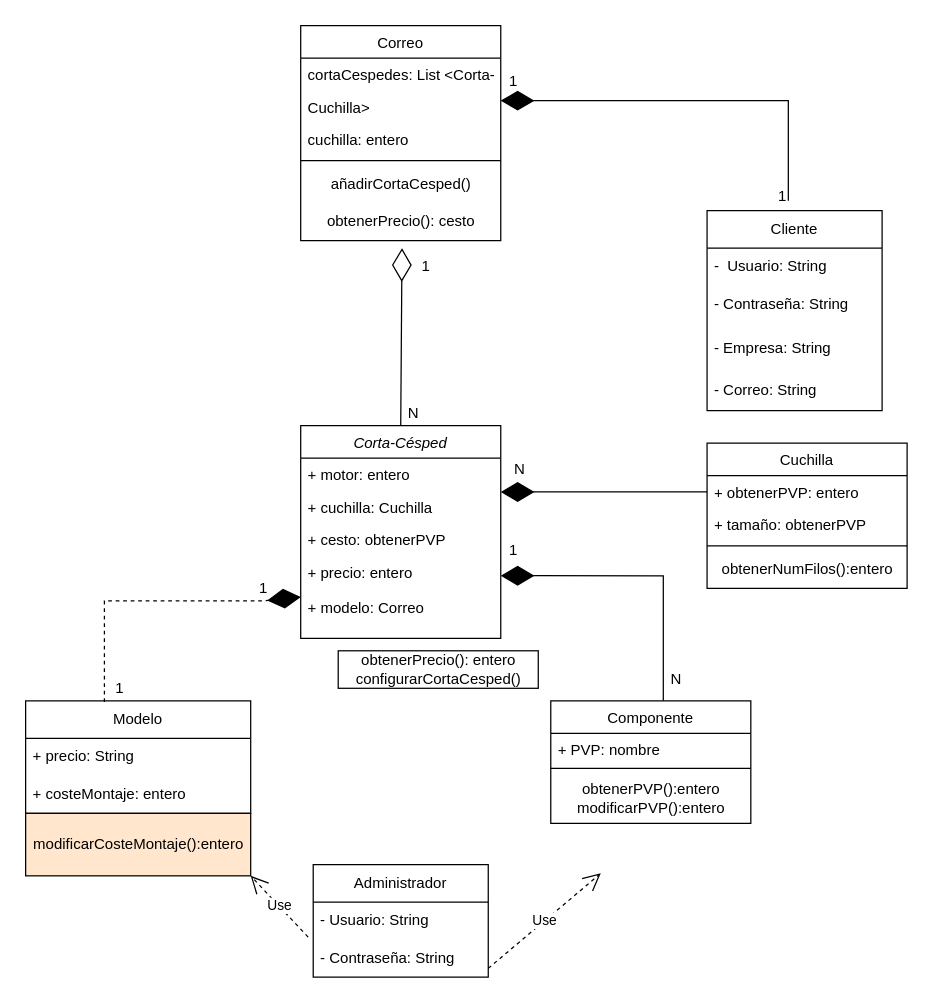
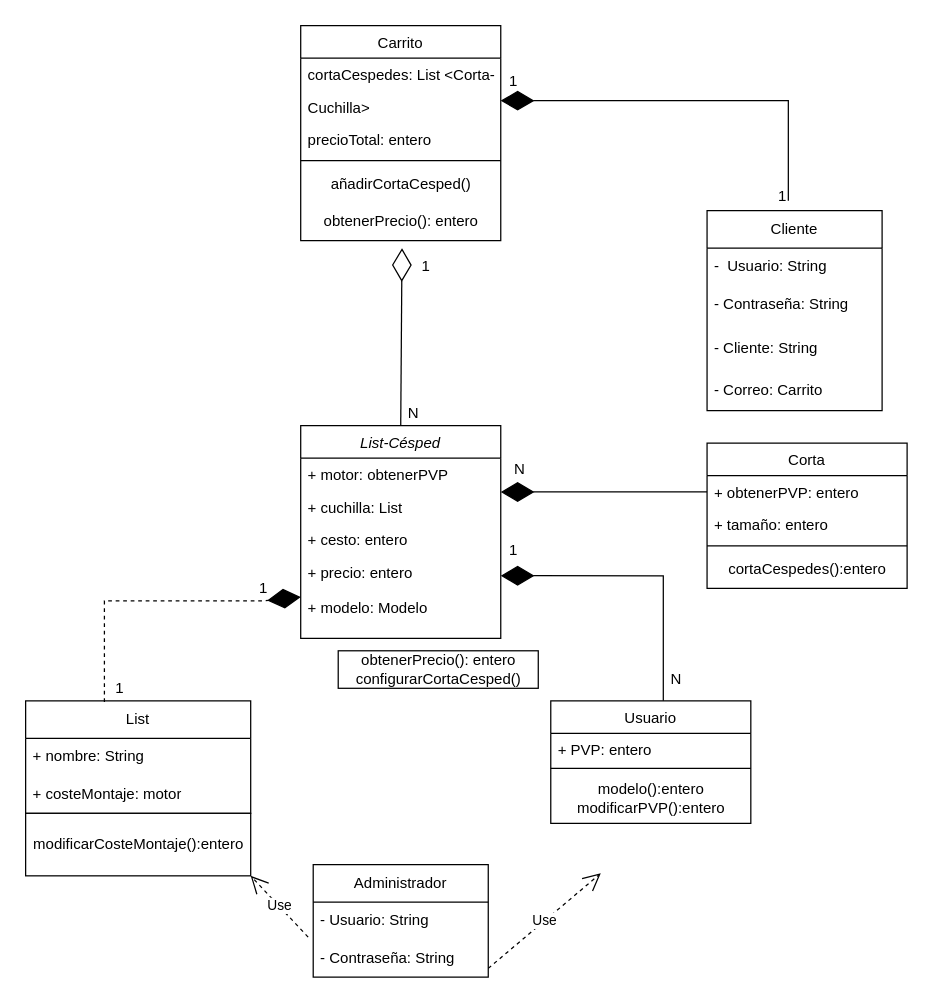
- <mxCell id="15" value="Correo" style="swimlane;fontStyle=0;align=center;verticalAlign=top;childLayout=stackLayout;horizontal=1;startSize=26;horizontalStack=0;resizeParent=1;resizeLast=0;collapsible=1;marginBottom=0;rounded=0;shadow=0;strokeWidth=1;" parent="1" vertex="1"><mxGeometry x="240" y="20" width="160" height="172" as="geometry"><mxRectangle x="550" y="140" width="160" height="26" as="alternateBounds" /></mxGeometry></mxCell>
+ <mxCell id="15" value="Carrito" style="swimlane;fontStyle=0;align=center;verticalAlign=top;childLayout=stackLayout;horizontal=1;startSize=26;horizontalStack=0;resizeParent=1;resizeLast=0;collapsible=1;marginBottom=0;rounded=0;shadow=0;strokeWidth=1;" parent="1" vertex="1"><mxGeometry x="240" y="20" width="160" height="172" as="geometry"><mxRectangle x="550" y="140" width="160" height="26" as="alternateBounds" /></mxGeometry></mxCell>
- <mxCell id="18" value="cuchilla: entero" style="text;align=left;verticalAlign=top;spacingLeft=4;spacingRight=4;overflow=hidden;rotatable=0;points=[[0,0.5],[1,0.5]];portConstraint=eastwest;rounded=0;shadow=0;html=0;" parent="15" vertex="1"><mxGeometry y="78" width="160" height="26" as="geometry" /></mxCell>
+ <mxCell id="18" value="precioTotal: entero" style="text;align=left;verticalAlign=top;spacingLeft=4;spacingRight=4;overflow=hidden;rotatable=0;points=[[0,0.5],[1,0.5]];portConstraint=eastwest;rounded=0;shadow=0;html=0;" parent="15" vertex="1"><mxGeometry y="78" width="160" height="26" as="geometry" /></mxCell>
- <mxCell id="21" value="obtenerPrecio(): cesto" style="text;html=1;align=center;verticalAlign=middle;resizable=0;points=[];autosize=1;strokeColor=none;fillColor=none;" parent="15" vertex="1"><mxGeometry y="142" width="160" height="30" as="geometry" /></mxCell>
+ <mxCell id="21" value="obtenerPrecio(): entero" style="text;html=1;align=center;verticalAlign=middle;resizable=0;points=[];autosize=1;strokeColor=none;fillColor=none;" parent="15" vertex="1"><mxGeometry y="142" width="160" height="30" as="geometry" /></mxCell>
- <mxCell id="31" value="- Empresa: String" style="text;strokeColor=none;fillColor=none;align=left;verticalAlign=middle;spacingLeft=4;spacingRight=4;overflow=hidden;points=[[0,0.5],[1,0.5]];portConstraint=eastwest;rotatable=0;whiteSpace=wrap;html=1;" parent="28" vertex="1"><mxGeometry y="90" width="140" height="40" as="geometry" /></mxCell>
+ <mxCell id="31" value="- Cliente: String" style="text;strokeColor=none;fillColor=none;align=left;verticalAlign=middle;spacingLeft=4;spacingRight=4;overflow=hidden;points=[[0,0.5],[1,0.5]];portConstraint=eastwest;rotatable=0;whiteSpace=wrap;html=1;" parent="28" vertex="1"><mxGeometry y="90" width="140" height="40" as="geometry" /></mxCell>
- <mxCell id="32" value="- Correo: String" style="text;strokeColor=none;fillColor=none;align=left;verticalAlign=top;spacingLeft=4;spacingRight=4;overflow=hidden;rotatable=0;points=[[0,0.5],[1,0.5]];portConstraint=eastwest;" parent="28" vertex="1"><mxGeometry y="130" width="140" height="30" as="geometry" /></mxCell>
+ <mxCell id="32" value="- Correo: Carrito" style="text;strokeColor=none;fillColor=none;align=left;verticalAlign=top;spacingLeft=4;spacingRight=4;overflow=hidden;rotatable=0;points=[[0,0.5],[1,0.5]];portConstraint=eastwest;" parent="28" vertex="1"><mxGeometry y="130" width="140" height="30" as="geometry" /></mxCell>
- <mxCell id="2" value="Corta-Césped" style="swimlane;fontStyle=2;align=center;verticalAlign=top;childLayout=stackLayout;horizontal=1;startSize=26;horizontalStack=0;resizeParent=1;resizeLast=0;collapsible=1;marginBottom=0;rounded=0;shadow=0;strokeWidth=1;" parent="1" vertex="1"><mxGeometry x="240" y="340" width="160" height="170" as="geometry"><mxRectangle x="230" y="140" width="160" height="26" as="alternateBounds" /></mxGeometry></mxCell>
+ <mxCell id="2" value="List-Césped" style="swimlane;fontStyle=2;align=center;verticalAlign=top;childLayout=stackLayout;horizontal=1;startSize=26;horizontalStack=0;resizeParent=1;resizeLast=0;collapsible=1;marginBottom=0;rounded=0;shadow=0;strokeWidth=1;" parent="1" vertex="1"><mxGeometry x="240" y="340" width="160" height="170" as="geometry"><mxRectangle x="230" y="140" width="160" height="26" as="alternateBounds" /></mxGeometry></mxCell>
- <mxCell id="6" value="Cuchilla" style="swimlane;fontStyle=0;align=center;verticalAlign=top;childLayout=stackLayout;horizontal=1;startSize=26;horizontalStack=0;resizeParent=1;resizeLast=0;collapsible=1;marginBottom=0;rounded=0;shadow=0;strokeWidth=1;" parent="1" vertex="1"><mxGeometry x="565" y="354" width="160" height="116" as="geometry"><mxRectangle x="130" y="380" width="160" height="26" as="alternateBounds" /></mxGeometry></mxCell>
+ <mxCell id="6" value="Corta" style="swimlane;fontStyle=0;align=center;verticalAlign=top;childLayout=stackLayout;horizontal=1;startSize=26;horizontalStack=0;resizeParent=1;resizeLast=0;collapsible=1;marginBottom=0;rounded=0;shadow=0;strokeWidth=1;" parent="1" vertex="1"><mxGeometry x="565" y="354" width="160" height="116" as="geometry"><mxRectangle x="130" y="380" width="160" height="26" as="alternateBounds" /></mxGeometry></mxCell>
- <mxCell id="3" value="+ motor: entero" style="text;align=left;verticalAlign=top;spacingLeft=4;spacingRight=4;overflow=hidden;rotatable=0;points=[[0,0.5],[1,0.5]];portConstraint=eastwest;" parent="2" vertex="1"><mxGeometry y="26" width="160" height="26" as="geometry" /></mxCell>
+ <mxCell id="3" value="+ motor: obtenerPVP" style="text;align=left;verticalAlign=top;spacingLeft=4;spacingRight=4;overflow=hidden;rotatable=0;points=[[0,0.5],[1,0.5]];portConstraint=eastwest;" parent="2" vertex="1"><mxGeometry y="26" width="160" height="26" as="geometry" /></mxCell>
- <mxCell id="4" value="+ cuchilla: Cuchilla" style="text;align=left;verticalAlign=top;spacingLeft=4;spacingRight=4;overflow=hidden;rotatable=0;points=[[0,0.5],[1,0.5]];portConstraint=eastwest;rounded=0;shadow=0;html=0;" parent="2" vertex="1"><mxGeometry y="52" width="160" height="26" as="geometry" /></mxCell>
+ <mxCell id="4" value="+ cuchilla: List" style="text;align=left;verticalAlign=top;spacingLeft=4;spacingRight=4;overflow=hidden;rotatable=0;points=[[0,0.5],[1,0.5]];portConstraint=eastwest;rounded=0;shadow=0;html=0;" parent="2" vertex="1"><mxGeometry y="52" width="160" height="26" as="geometry" /></mxCell>
- <mxCell id="8" value="+ tamaño: obtenerPVP" style="text;align=left;verticalAlign=top;spacingLeft=4;spacingRight=4;overflow=hidden;rotatable=0;points=[[0,0.5],[1,0.5]];portConstraint=eastwest;rounded=0;shadow=0;html=0;" parent="6" vertex="1"><mxGeometry y="52" width="160" height="26" as="geometry" /></mxCell>
+ <mxCell id="8" value="+ tamaño: entero" style="text;align=left;verticalAlign=top;spacingLeft=4;spacingRight=4;overflow=hidden;rotatable=0;points=[[0,0.5],[1,0.5]];portConstraint=eastwest;rounded=0;shadow=0;html=0;" parent="6" vertex="1"><mxGeometry y="52" width="160" height="26" as="geometry" /></mxCell>
- <mxCell id="5" value="+ cesto: obtenerPVP&#10;" style="text;align=left;verticalAlign=top;spacingLeft=4;spacingRight=4;overflow=hidden;rotatable=0;points=[[0,0.5],[1,0.5]];portConstraint=eastwest;rounded=0;shadow=0;html=0;" parent="2" vertex="1"><mxGeometry y="78" width="160" height="26" as="geometry" /></mxCell>
+ <mxCell id="5" value="+ cesto: entero&#10;" style="text;align=left;verticalAlign=top;spacingLeft=4;spacingRight=4;overflow=hidden;rotatable=0;points=[[0,0.5],[1,0.5]];portConstraint=eastwest;rounded=0;shadow=0;html=0;" parent="2" vertex="1"><mxGeometry y="78" width="160" height="26" as="geometry" /></mxCell>
- <mxCell id="10" value="obtenerNumFilos():entero" style="text;html=1;align=center;verticalAlign=middle;resizable=0;points=[];autosize=1;strokeColor=none;fillColor=none;" parent="6" vertex="1"><mxGeometry y="86" width="160" height="30" as="geometry" /></mxCell>
+ <mxCell id="10" value="cortaCespedes():entero" style="text;html=1;align=center;verticalAlign=middle;resizable=0;points=[];autosize=1;strokeColor=none;fillColor=none;" parent="6" vertex="1"><mxGeometry y="86" width="160" height="30" as="geometry" /></mxCell>
- <mxCell id="48" value="+ precio: entero&#10;&#10;+ modelo: Correo&#10;" style="text;align=left;verticalAlign=top;spacingLeft=4;spacingRight=4;overflow=hidden;rotatable=0;points=[[0,0.5],[1,0.5]];portConstraint=eastwest;" parent="1" vertex="1"><mxGeometry x="240" y="444" width="160" height="66" as="geometry" /></mxCell>
+ <mxCell id="48" value="+ precio: entero&#10;&#10;+ modelo: Modelo&#10;" style="text;align=left;verticalAlign=top;spacingLeft=4;spacingRight=4;overflow=hidden;rotatable=0;points=[[0,0.5],[1,0.5]];portConstraint=eastwest;" parent="1" vertex="1"><mxGeometry x="240" y="444" width="160" height="66" as="geometry" /></mxCell>
- <mxCell id="11" value="Componente" style="swimlane;fontStyle=0;align=center;verticalAlign=top;childLayout=stackLayout;horizontal=1;startSize=26;horizontalStack=0;resizeParent=1;resizeLast=0;collapsible=1;marginBottom=0;rounded=0;shadow=0;strokeWidth=1;" parent="1" vertex="1"><mxGeometry x="440" y="560" width="160" height="98" as="geometry"><mxRectangle x="340" y="380" width="170" height="26" as="alternateBounds" /></mxGeometry></mxCell>
+ <mxCell id="11" value="Usuario" style="swimlane;fontStyle=0;align=center;verticalAlign=top;childLayout=stackLayout;horizontal=1;startSize=26;horizontalStack=0;resizeParent=1;resizeLast=0;collapsible=1;marginBottom=0;rounded=0;shadow=0;strokeWidth=1;" parent="1" vertex="1"><mxGeometry x="440" y="560" width="160" height="98" as="geometry"><mxRectangle x="340" y="380" width="170" height="26" as="alternateBounds" /></mxGeometry></mxCell>
- <mxCell id="22" value="Modelo" style="swimlane;fontStyle=0;childLayout=stackLayout;horizontal=1;startSize=30;horizontalStack=0;resizeParent=1;resizeParentMax=0;resizeLast=0;collapsible=1;marginBottom=0;whiteSpace=wrap;html=1;" parent="1" vertex="1"><mxGeometry x="20" y="560" width="180" height="90" as="geometry" /></mxCell>
+ <mxCell id="22" value="List" style="swimlane;fontStyle=0;childLayout=stackLayout;horizontal=1;startSize=30;horizontalStack=0;resizeParent=1;resizeParentMax=0;resizeLast=0;collapsible=1;marginBottom=0;whiteSpace=wrap;html=1;" parent="1" vertex="1"><mxGeometry x="20" y="560" width="180" height="90" as="geometry" /></mxCell>
- <mxCell id="12" value="+ PVP: nombre" style="text;align=left;verticalAlign=top;spacingLeft=4;spacingRight=4;overflow=hidden;rotatable=0;points=[[0,0.5],[1,0.5]];portConstraint=eastwest;" parent="11" vertex="1"><mxGeometry y="26" width="160" height="24" as="geometry" /></mxCell>
+ <mxCell id="12" value="+ PVP: entero" style="text;align=left;verticalAlign=top;spacingLeft=4;spacingRight=4;overflow=hidden;rotatable=0;points=[[0,0.5],[1,0.5]];portConstraint=eastwest;" parent="11" vertex="1"><mxGeometry y="26" width="160" height="24" as="geometry" /></mxCell>
- <mxCell id="23" value="+ precio: String" style="text;strokeColor=none;fillColor=none;align=left;verticalAlign=middle;spacingLeft=4;spacingRight=4;overflow=hidden;points=[[0,0.5],[1,0.5]];portConstraint=eastwest;rotatable=0;whiteSpace=wrap;html=1;" parent="22" vertex="1"><mxGeometry y="30" width="180" height="30" as="geometry" /></mxCell>
+ <mxCell id="23" value="+ nombre: String" style="text;strokeColor=none;fillColor=none;align=left;verticalAlign=middle;spacingLeft=4;spacingRight=4;overflow=hidden;points=[[0,0.5],[1,0.5]];portConstraint=eastwest;rotatable=0;whiteSpace=wrap;html=1;" parent="22" vertex="1"><mxGeometry y="30" width="180" height="30" as="geometry" /></mxCell>
- <mxCell id="24" value="+ costeMontaje: entero" style="text;strokeColor=none;fillColor=none;align=left;verticalAlign=middle;spacingLeft=4;spacingRight=4;overflow=hidden;points=[[0,0.5],[1,0.5]];portConstraint=eastwest;rotatable=0;whiteSpace=wrap;html=1;" parent="22" vertex="1"><mxGeometry y="60" width="180" height="30" as="geometry" /></mxCell>
+ <mxCell id="24" value="+ costeMontaje: motor" style="text;strokeColor=none;fillColor=none;align=left;verticalAlign=middle;spacingLeft=4;spacingRight=4;overflow=hidden;points=[[0,0.5],[1,0.5]];portConstraint=eastwest;rotatable=0;whiteSpace=wrap;html=1;" parent="22" vertex="1"><mxGeometry y="60" width="180" height="30" as="geometry" /></mxCell>
- <mxCell id="14" value="&lt;div&gt;obtenerPVP():entero&lt;/div&gt;&lt;div&gt;modificarPVP():entero&lt;br&gt;&lt;/div&gt;" style="text;html=1;align=center;verticalAlign=middle;resizable=0;points=[];autosize=1;strokeColor=none;fillColor=none;" parent="11" vertex="1"><mxGeometry y="58" width="160" height="40" as="geometry" /></mxCell>
+ <mxCell id="14" value="&lt;div&gt;modelo():entero&lt;/div&gt;&lt;div&gt;modificarPVP():entero&lt;br&gt;&lt;/div&gt;" style="text;html=1;align=center;verticalAlign=middle;resizable=0;points=[];autosize=1;strokeColor=none;fillColor=none;" parent="11" vertex="1"><mxGeometry y="58" width="160" height="40" as="geometry" /></mxCell>
- <mxCell id="50" value="&lt;div&gt;modificarCosteMontaje():entero&lt;/div&gt;" style="html=1;fillColor=#ffe6cc;" parent="1" vertex="1"><mxGeometry x="20" y="650" width="180" height="50" as="geometry" /></mxCell>
+ <mxCell id="50" value="&lt;div&gt;modificarCosteMontaje():entero&lt;/div&gt;" style="html=1;" parent="1" vertex="1"><mxGeometry x="20" y="650" width="180" height="50" as="geometry" /></mxCell>
